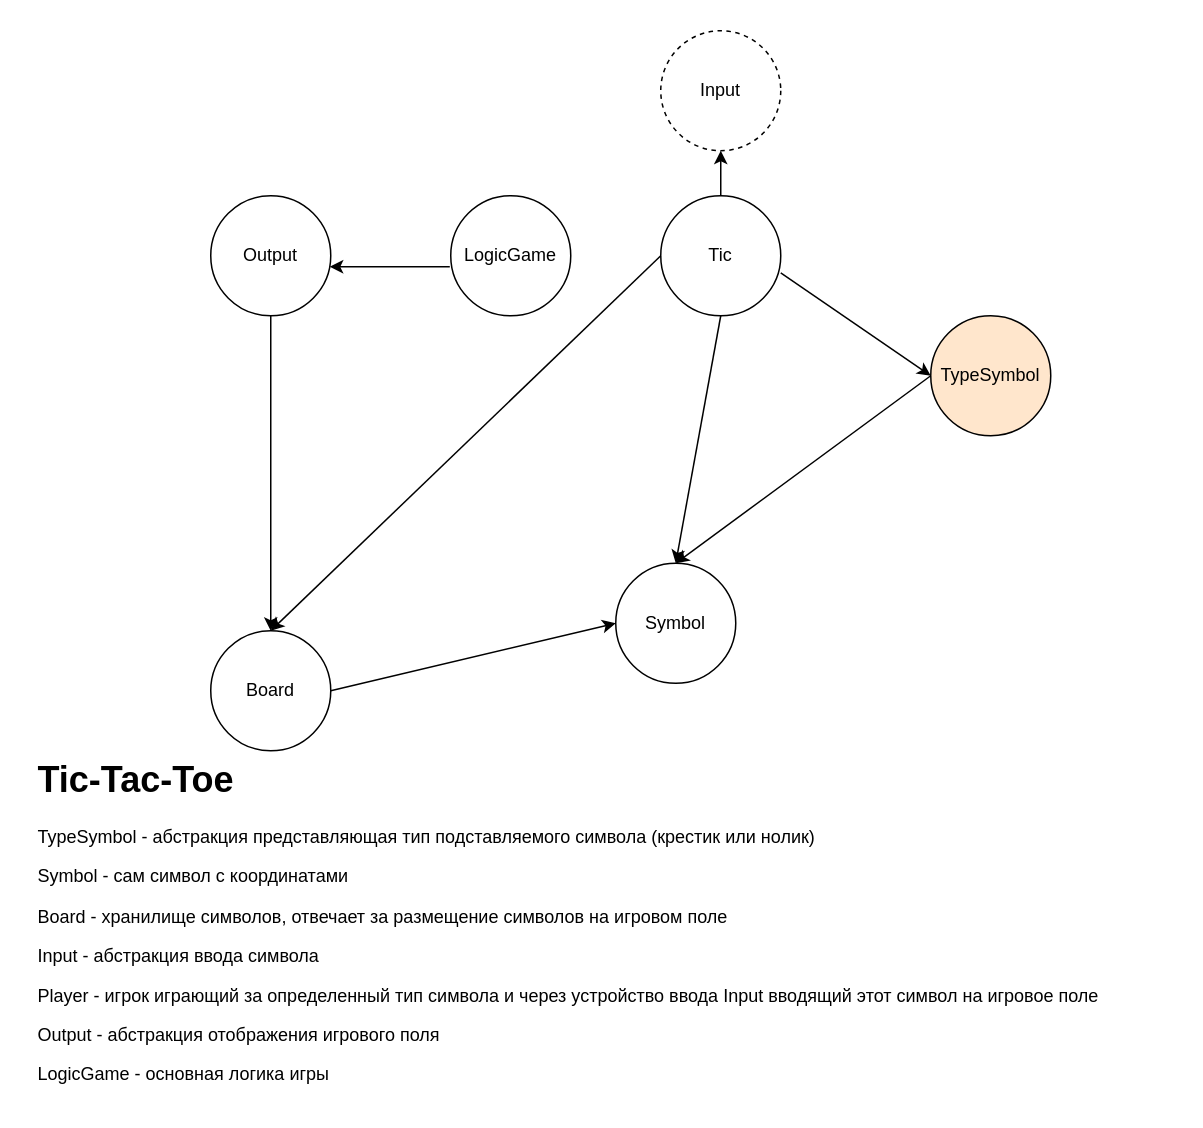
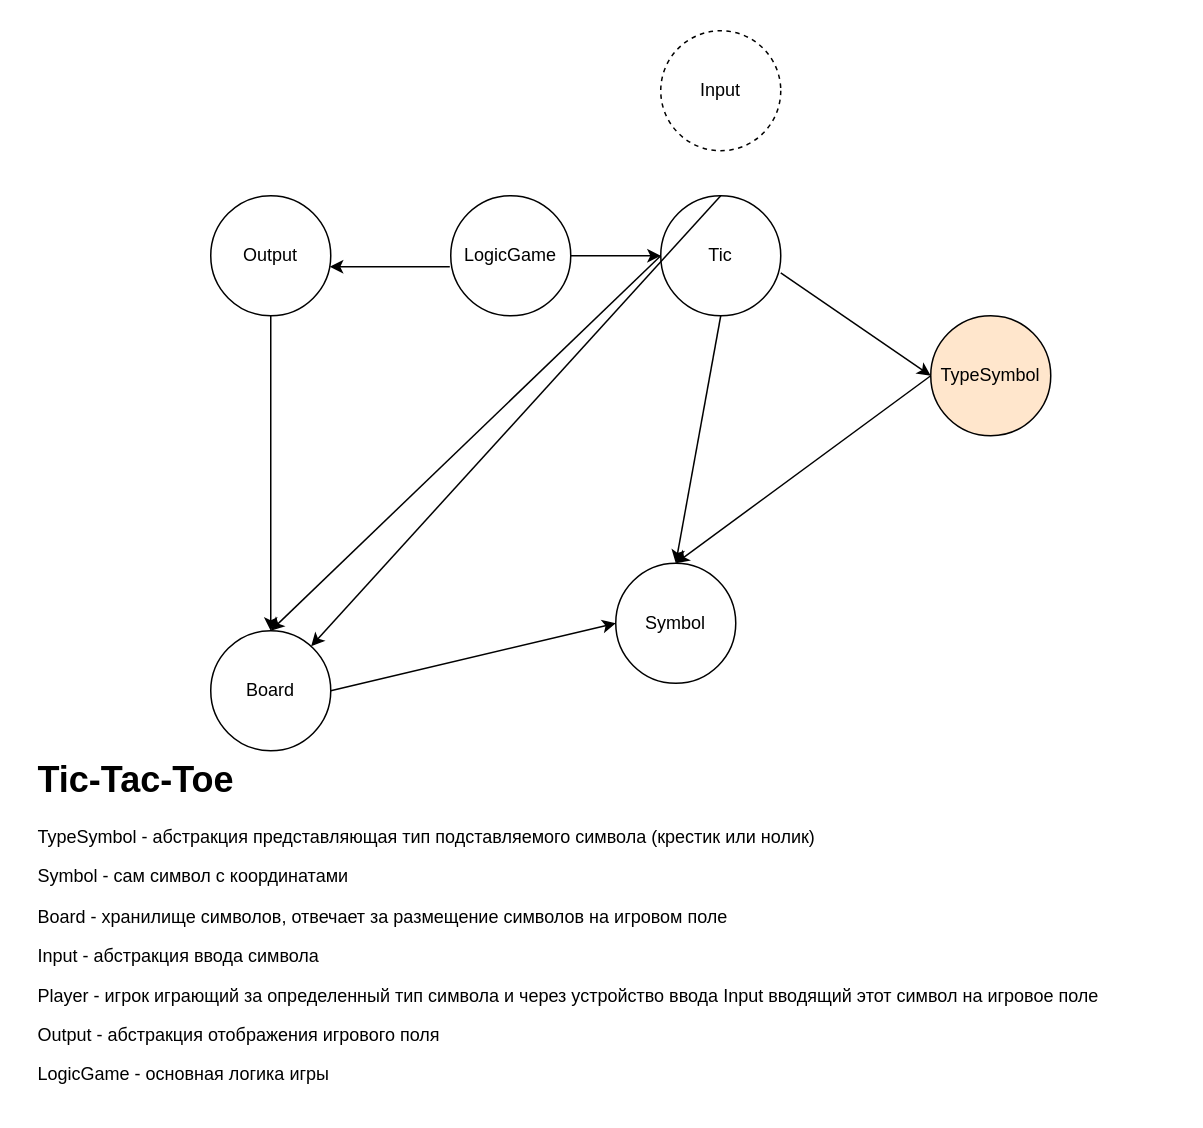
- <mxCell id="12" value="" style="endArrow=classic;html=1;rounded=0;entryX=0.5;entryY=1;entryDx=0;entryDy=0;exitX=0.5;exitY=0;exitDx=0;exitDy=0;" parent="1" source="2" target="3" edge="1"><mxGeometry width="50" height="50" relative="1" as="geometry"><mxPoint x="370" y="220" as="sourcePoint" /><mxPoint x="420" y="170" as="targetPoint" /></mxGeometry></mxCell>
+ <mxCell id="12" value="" style="endArrow=classic;html=1;rounded=0;exitX=0.5;exitY=0;exitDx=0;exitDy=0;" parent="1" source="2" target="5" edge="1"><mxGeometry width="50" height="50" relative="1" as="geometry"><mxPoint x="370" y="220" as="sourcePoint" /><mxPoint x="420" y="170" as="targetPoint" /></mxGeometry></mxCell>
+ <mxCell id="13" value="" style="endArrow=classic;html=1;rounded=0;exitX=1;exitY=0.5;exitDx=0;exitDy=0;entryX=0;entryY=0.5;entryDx=0;entryDy=0;" parent="1" source="4" target="2" edge="1"><mxGeometry width="50" height="50" relative="1" as="geometry"><mxPoint x="370" y="220" as="sourcePoint" /><mxPoint x="390" y="90" as="targetPoint" /></mxGeometry></mxCell>
